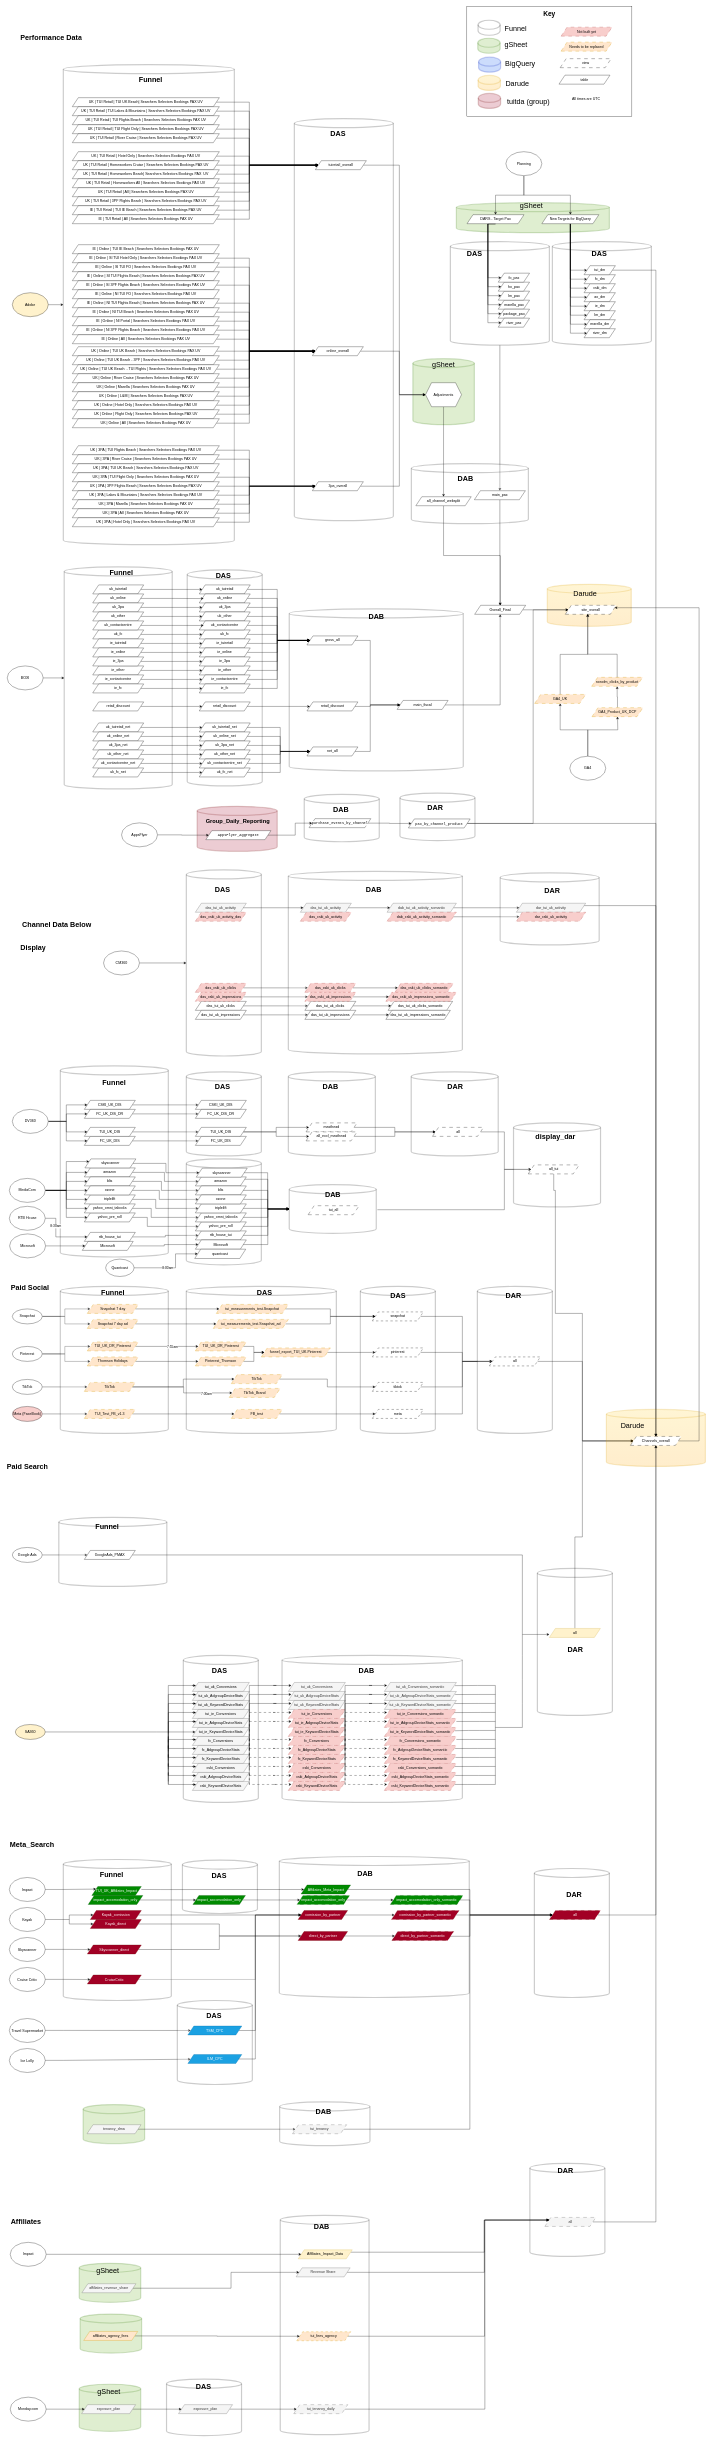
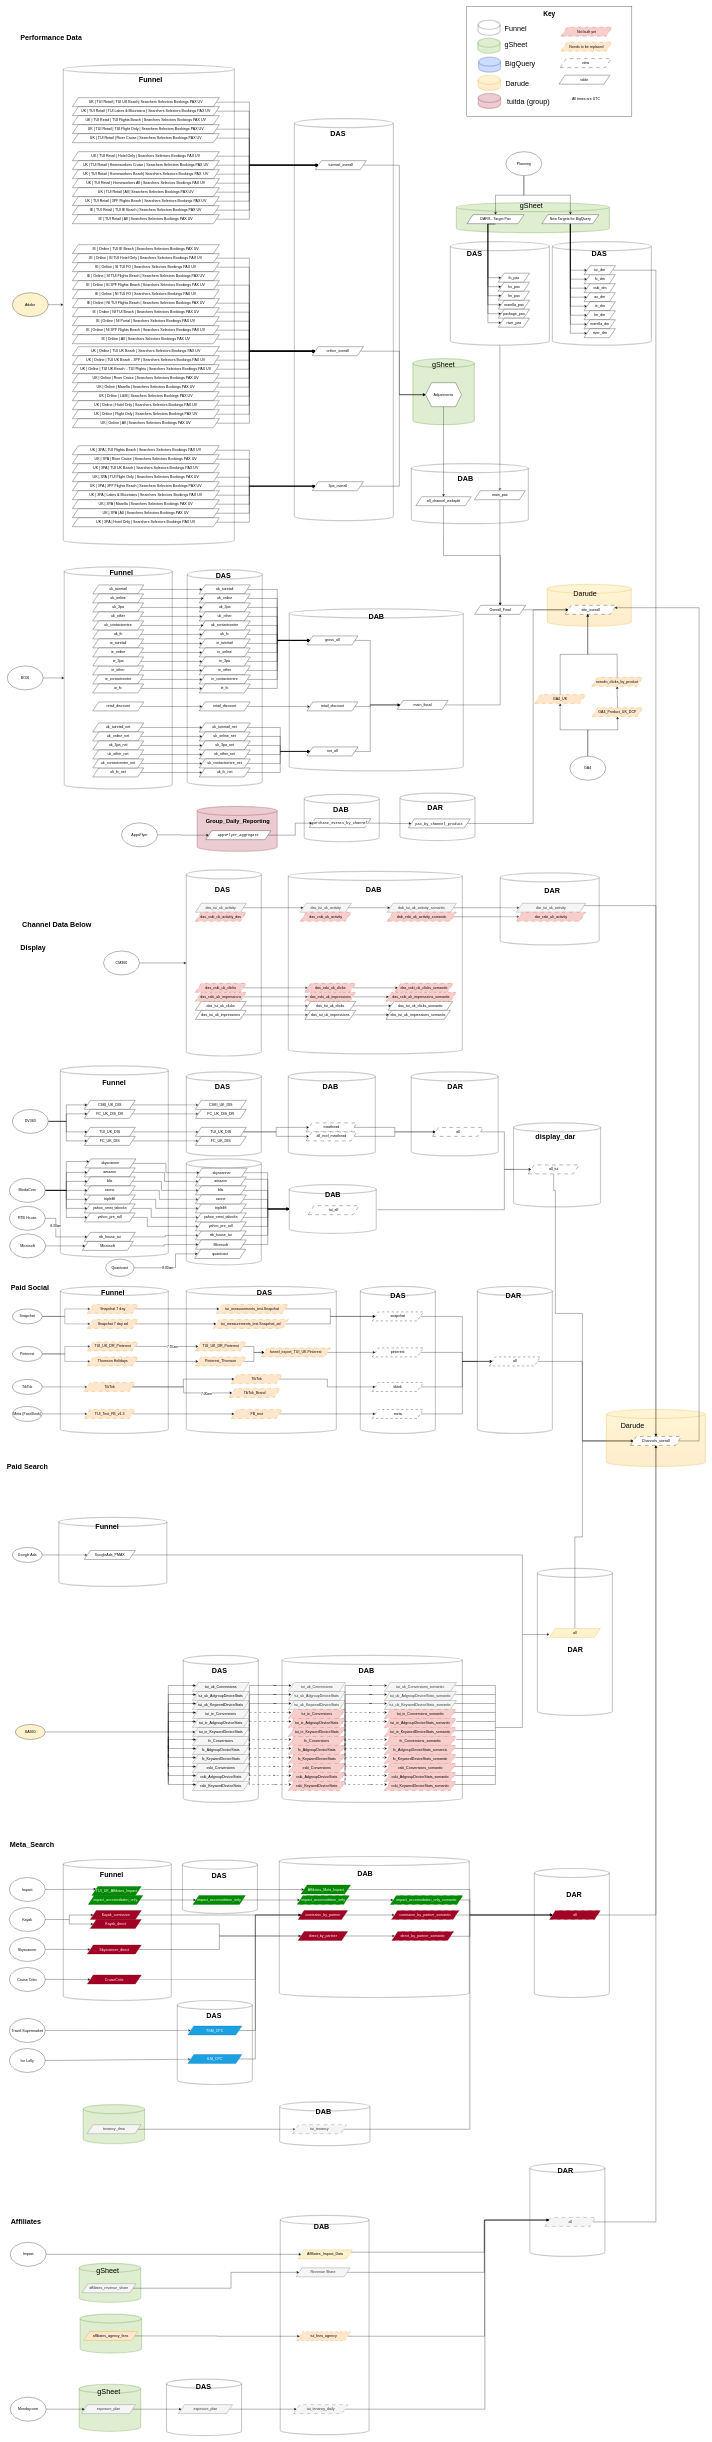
- <mxCell id="649" style="edgeStyle=orthogonalEdgeStyle;rounded=0;orthogonalLoop=1;jettySize=auto;html=1;exitX=1;exitY=0.5;exitDx=0;exitDy=0;entryX=0.5;entryY=0;entryDx=0;entryDy=0;" parent="1" source="650" target="497" edge="1"><mxGeometry relative="1" as="geometry" /></mxCell>
- <mxCell id="85" value="Meta (FaceBook)" style="ellipse;whiteSpace=wrap;html=1;fillColor=#f8cecc;" parent="1" vertex="1"><mxGeometry x="40" y="4687" width="100" height="50" as="geometry" /></mxCell>
+ <mxCell id="85" value="Meta (FaceBook)" style="ellipse;whiteSpace=wrap;html=1;" parent="1" vertex="1"><mxGeometry x="40" y="4687" width="100" height="50" as="geometry" /></mxCell>
